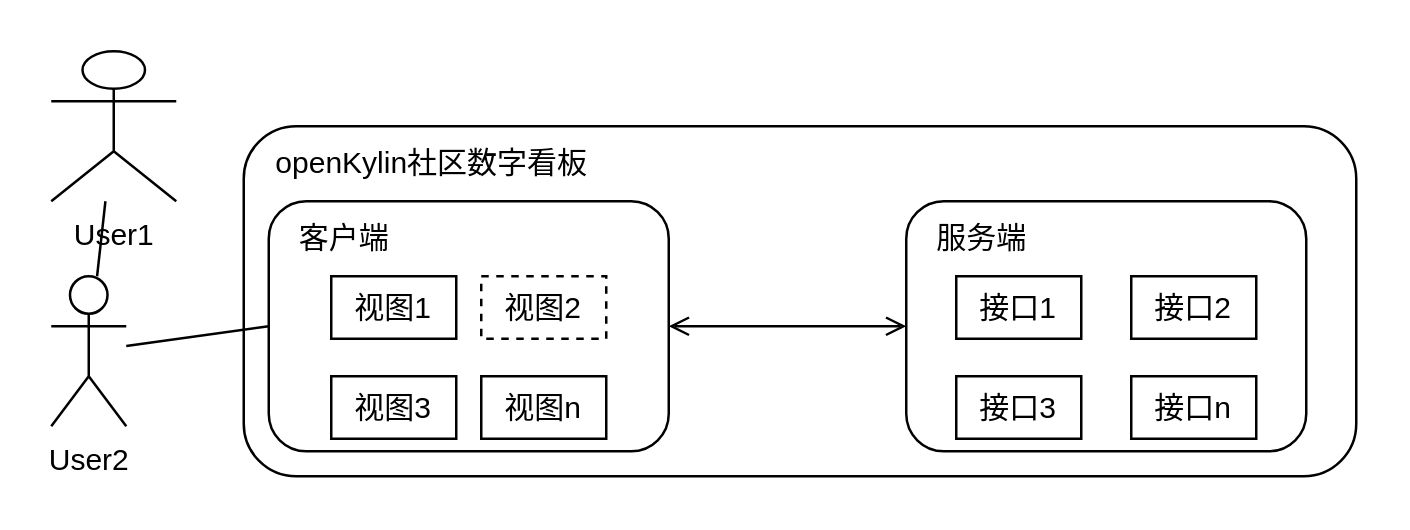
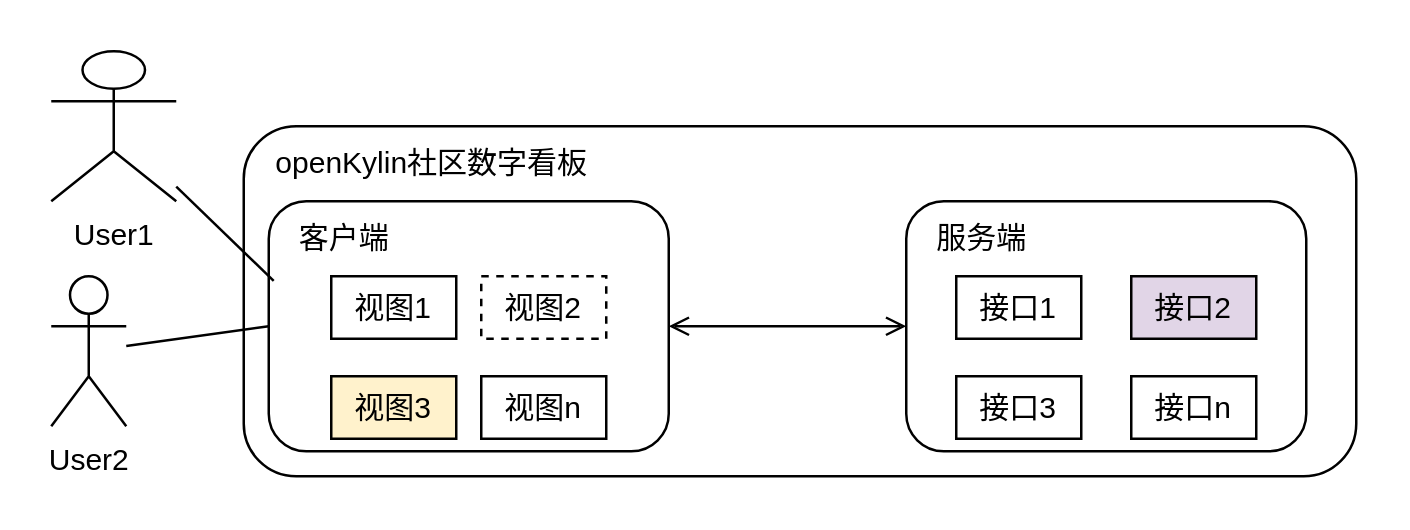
- <mxCell id="21" style="edgeStyle=none;rounded=0;orthogonalLoop=1;jettySize=auto;html=1;startArrow=none;startFill=0;endArrow=none;endFill=0;" edge="1" parent="1" source="22" target="4"><mxGeometry relative="1" as="geometry" /></mxCell>
+ <mxCell id="21" style="edgeStyle=none;rounded=0;orthogonalLoop=1;jettySize=auto;html=1;entryX=0.033;entryY=1.062;entryDx=0;entryDy=0;entryPerimeter=0;startArrow=none;startFill=0;endArrow=none;endFill=0;" edge="1" parent="1" source="22" target="7"><mxGeometry relative="1" as="geometry" /></mxCell>
- <mxCell id="16" value="接口2" style="rounded=0;whiteSpace=wrap;html=1;" vertex="1" parent="14"><mxGeometry x="70" width="50" height="25" as="geometry" /></mxCell>
+ <mxCell id="16" value="接口2" style="rounded=0;whiteSpace=wrap;html=1;fillColor=#e1d5e7;" vertex="1" parent="14"><mxGeometry x="70" width="50" height="25" as="geometry" /></mxCell>
- <mxCell id="11" value="视图3" style="rounded=0;whiteSpace=wrap;html=1;" vertex="1" parent="8"><mxGeometry y="40" width="50" height="25" as="geometry" /></mxCell>
+ <mxCell id="11" value="视图3" style="rounded=0;whiteSpace=wrap;html=1;fillColor=#fff2cc;" vertex="1" parent="8"><mxGeometry y="40" width="50" height="25" as="geometry" /></mxCell>
